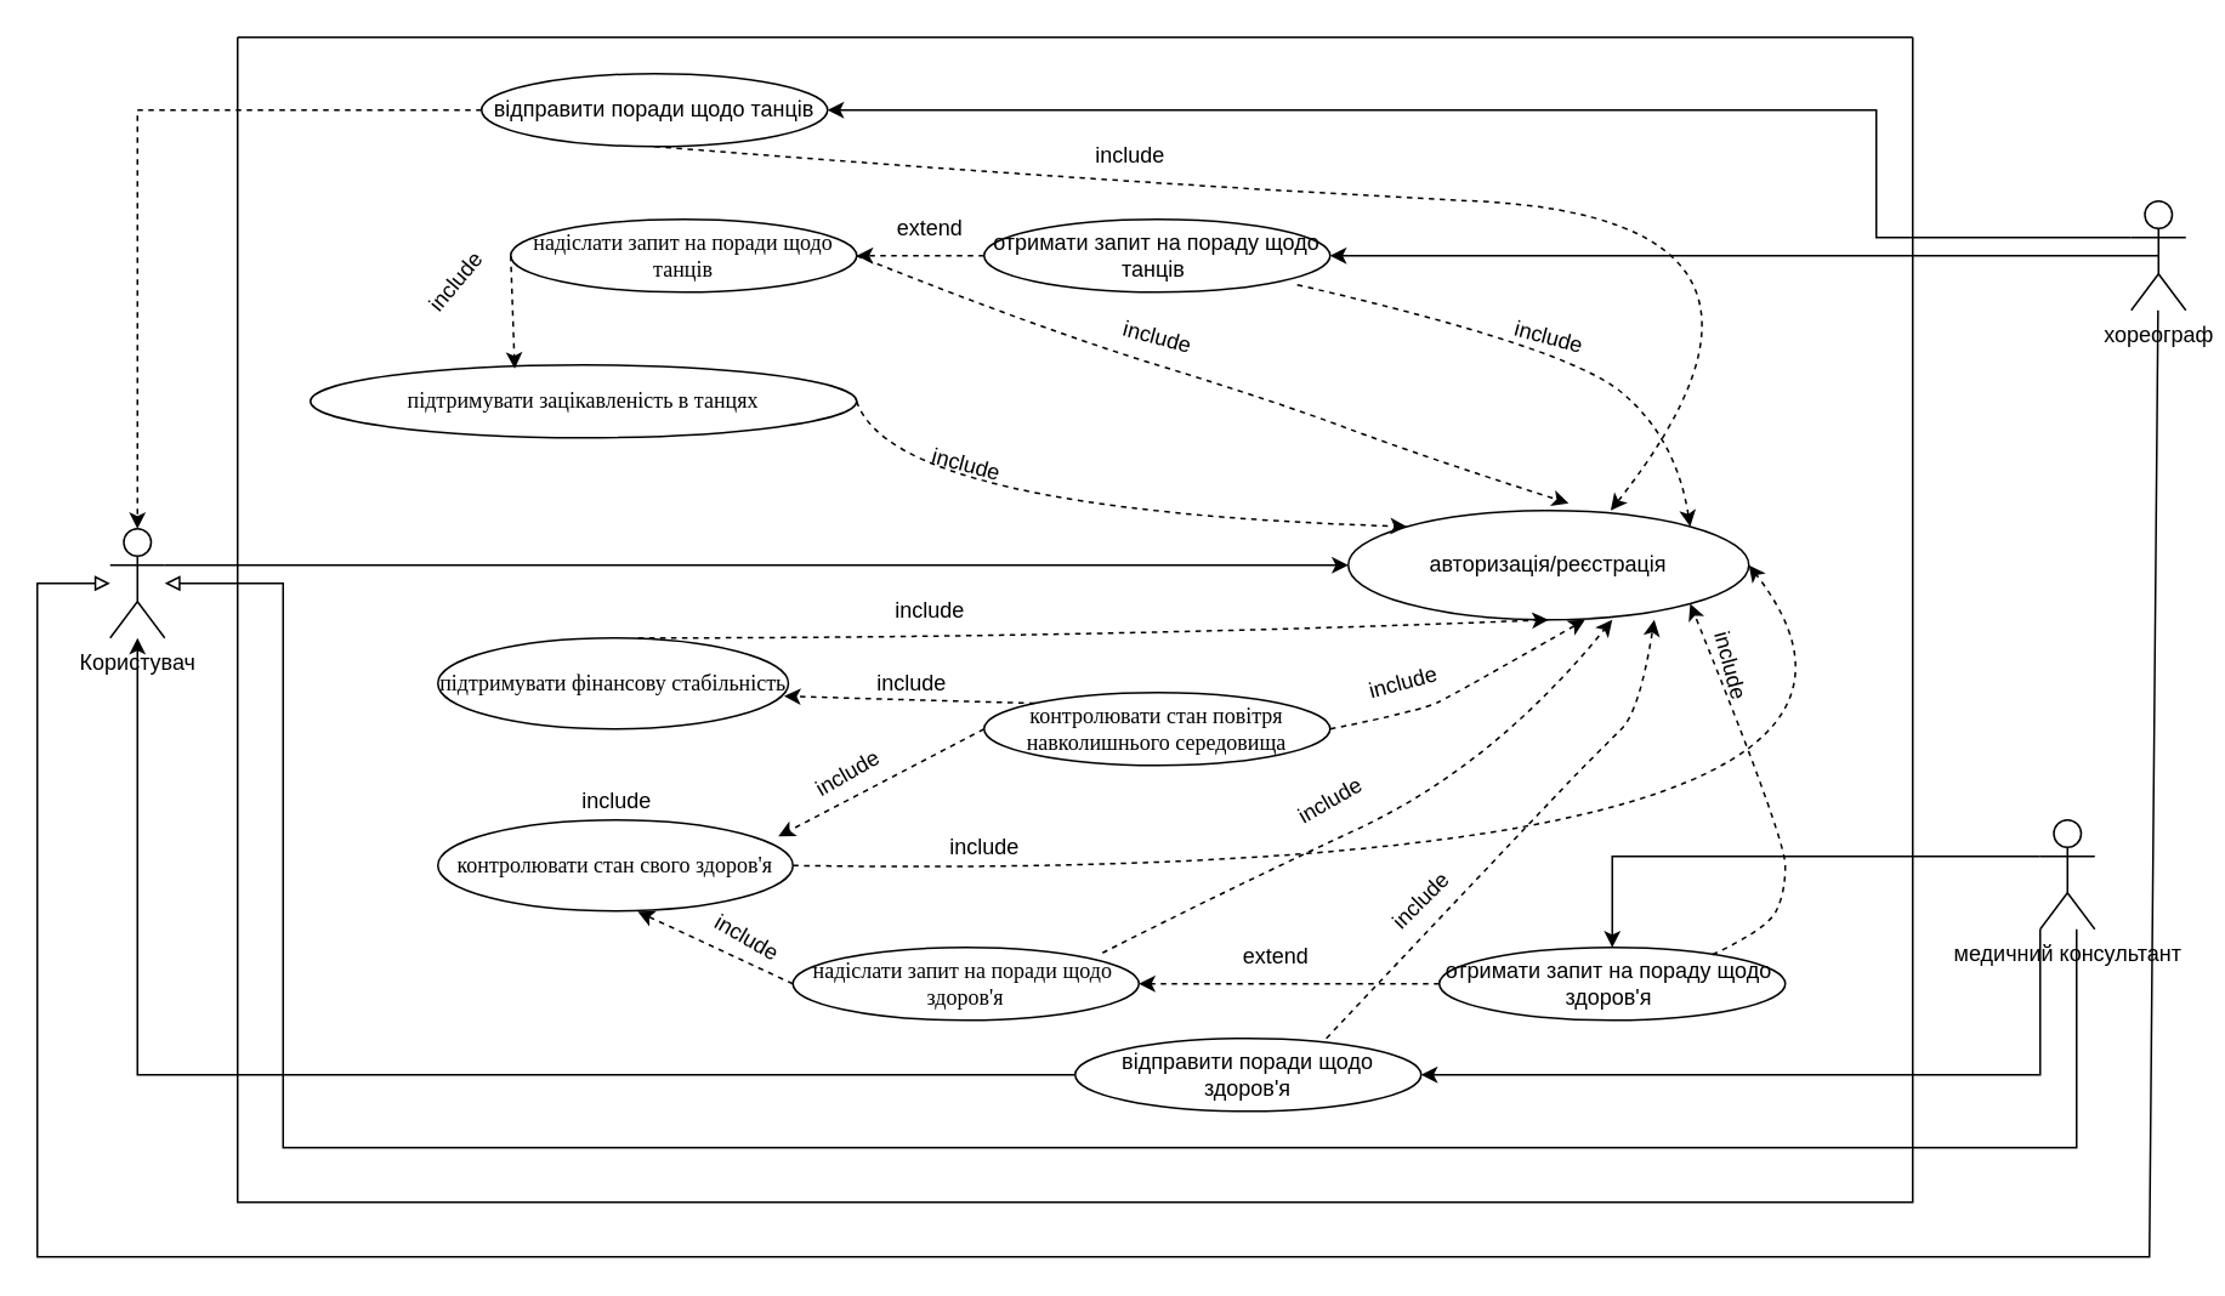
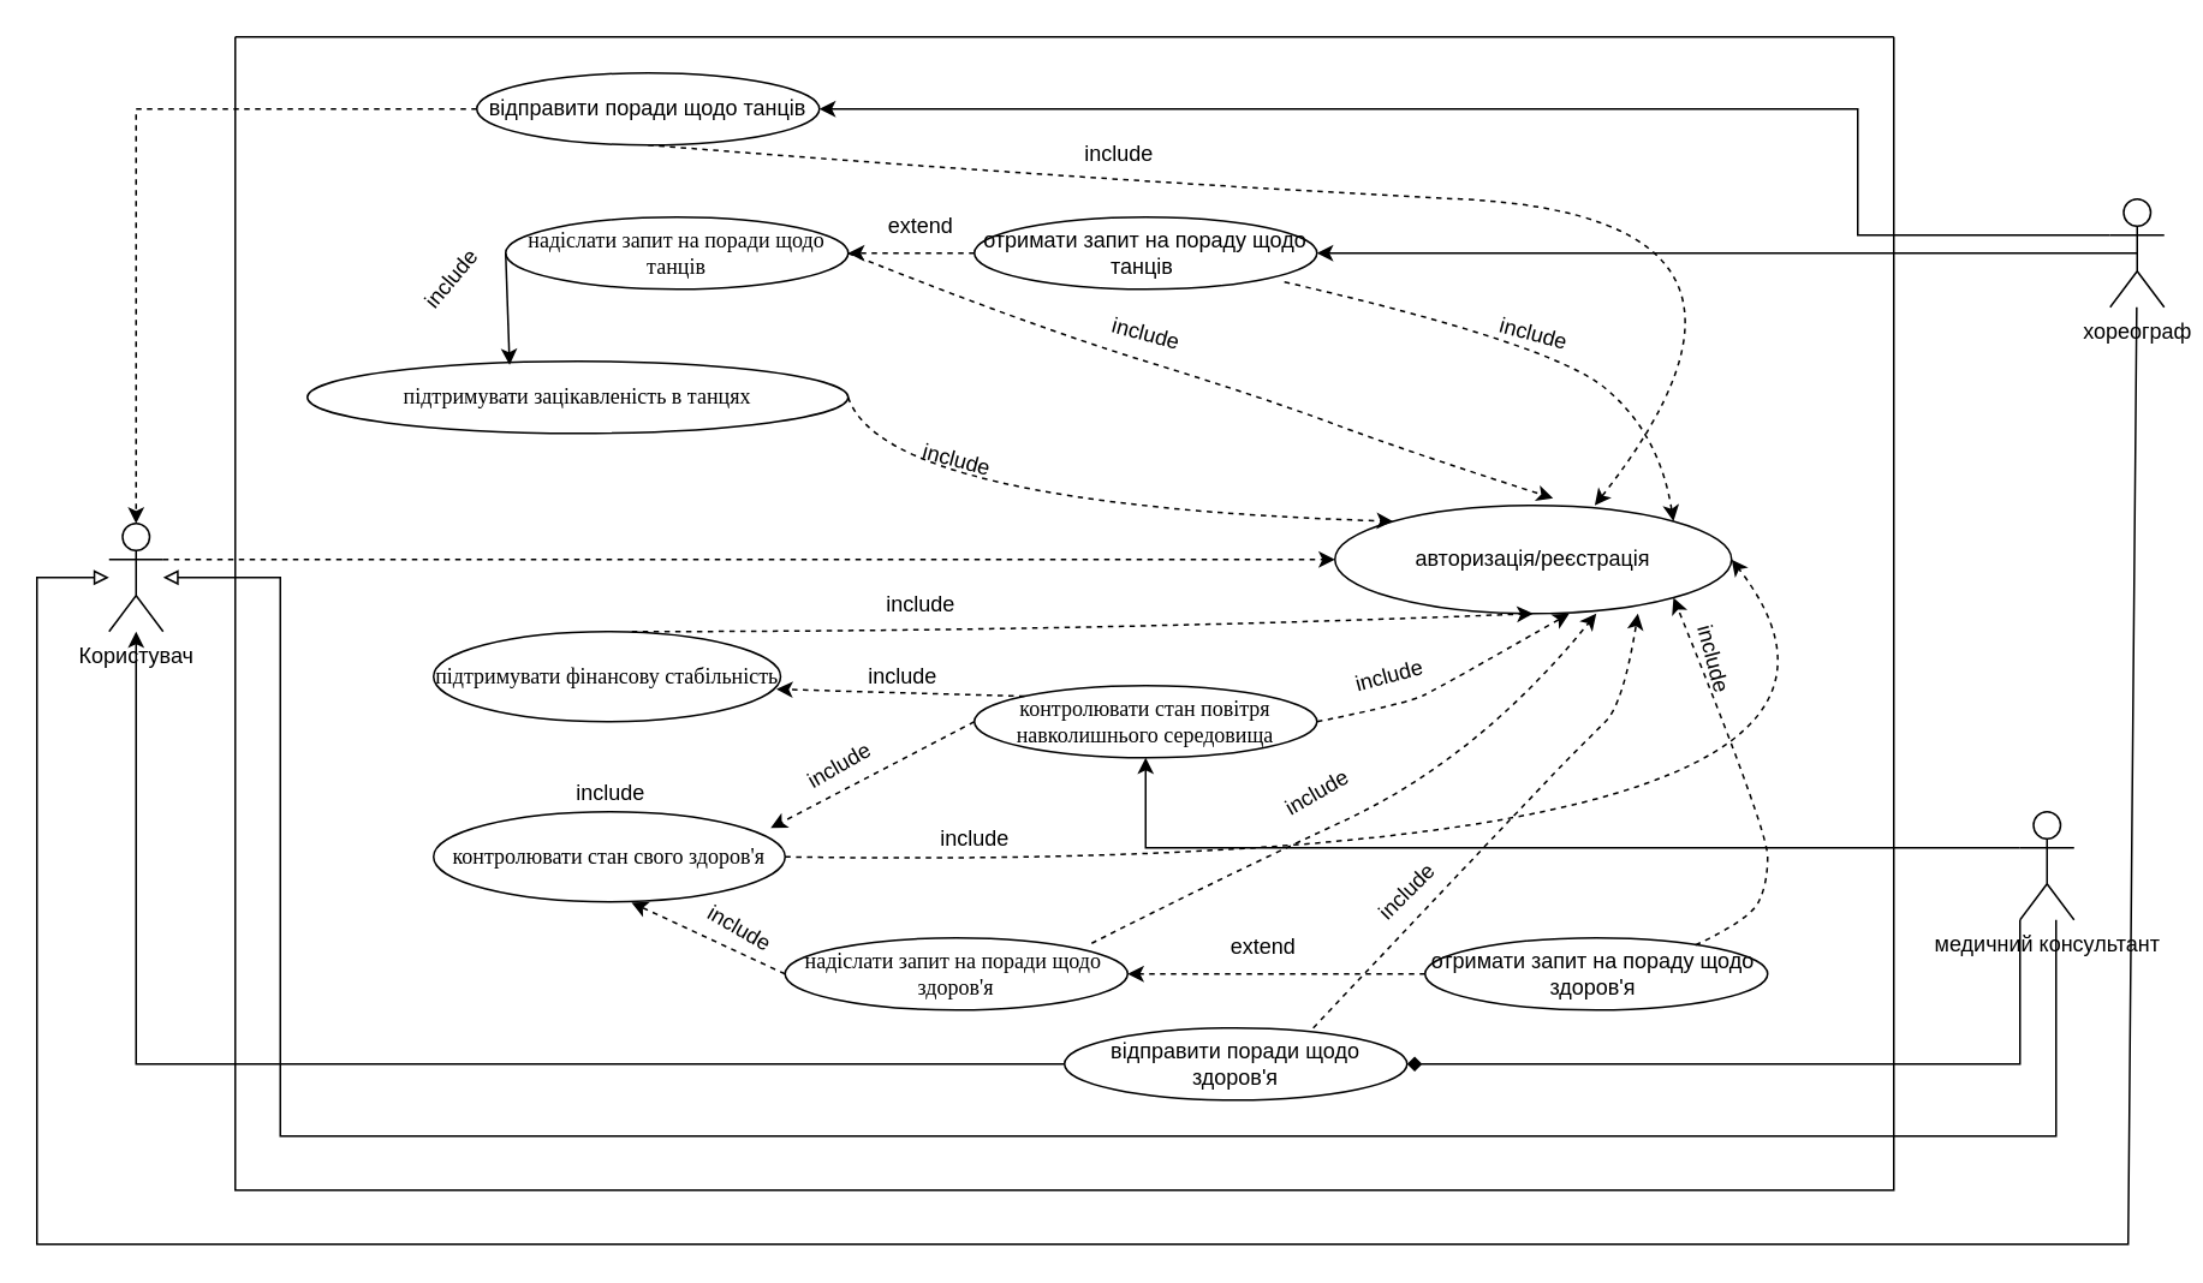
- <mxCell id="19" value="" style="endArrow=classic;html=1;rounded=0;exitX=0;exitY=0.5;exitDx=0;exitDy=0;entryX=0.374;entryY=0.05;entryDx=0;entryDy=0;dashed=1;entryPerimeter=0;" parent="1" source="13" target="4" edge="1"><mxGeometry width="50" height="50" relative="1" as="geometry"><mxPoint x="530" y="387" as="sourcePoint" /><mxPoint x="472" y="421" as="targetPoint" /></mxGeometry></mxCell>
+ <mxCell id="19" value="" style="endArrow=classic;html=1;rounded=0;exitX=0;exitY=0.5;exitDx=0;exitDy=0;entryX=0.374;entryY=0.05;entryDx=0;entryDy=0;dashed=0;entryPerimeter=0;" parent="1" source="13" target="4" edge="1"><mxGeometry width="50" height="50" relative="1" as="geometry"><mxPoint x="530" y="387" as="sourcePoint" /><mxPoint x="472" y="421" as="targetPoint" /></mxGeometry></mxCell>
- <mxCell id="2" style="edgeStyle=orthogonalEdgeStyle;rounded=0;orthogonalLoop=1;jettySize=auto;html=1;exitX=1;exitY=0.333;exitDx=0;exitDy=0;exitPerimeter=0;" edge="1" parent="1" source="3" target="36"><mxGeometry relative="1" as="geometry"><Array as="points"><mxPoint x="170" y="310" /></Array></mxGeometry></mxCell>
+ <mxCell id="2" style="edgeStyle=orthogonalEdgeStyle;rounded=0;orthogonalLoop=1;jettySize=auto;html=1;exitX=1;exitY=0.333;exitDx=0;exitDy=0;exitPerimeter=0;dashed=1;" edge="1" parent="1" source="3" target="36"><mxGeometry relative="1" as="geometry"><Array as="points"><mxPoint x="170" y="310" /></Array></mxGeometry></mxCell>
- <mxCell id="23" style="edgeStyle=orthogonalEdgeStyle;rounded=0;orthogonalLoop=1;jettySize=auto;html=1;exitX=0;exitY=0.333;exitDx=0;exitDy=0;exitPerimeter=0;entryX=0.5;entryY=0;entryDx=0;entryDy=0;" edge="1" parent="1" source="24" target="26"><mxGeometry relative="1" as="geometry" /></mxCell>
+ <mxCell id="23" style="edgeStyle=orthogonalEdgeStyle;rounded=0;orthogonalLoop=1;jettySize=auto;html=1;exitX=0;exitY=0.333;exitDx=0;exitDy=0;exitPerimeter=0;" edge="1" parent="1" source="24" target="7"><mxGeometry relative="1" as="geometry" /></mxCell>
- <mxCell id="22" style="edgeStyle=orthogonalEdgeStyle;rounded=0;orthogonalLoop=1;jettySize=auto;html=1;exitX=0;exitY=1;exitDx=0;exitDy=0;exitPerimeter=0;entryX=1;entryY=0.5;entryDx=0;entryDy=0;" parent="1" source="24" target="35" edge="1"><mxGeometry relative="1" as="geometry"><Array as="points"><mxPoint x="1120" y="590" /></Array><mxPoint x="430" y="560" as="targetPoint" /></mxGeometry></mxCell>
+ <mxCell id="22" style="edgeStyle=orthogonalEdgeStyle;rounded=0;orthogonalLoop=1;jettySize=auto;html=1;exitX=0;exitY=1;exitDx=0;exitDy=0;exitPerimeter=0;entryX=1;entryY=0.5;entryDx=0;entryDy=0;endArrow=diamond;" parent="1" source="24" target="35" edge="1"><mxGeometry relative="1" as="geometry"><Array as="points"><mxPoint x="1120" y="590" /></Array><mxPoint x="430" y="560" as="targetPoint" /></mxGeometry></mxCell>
